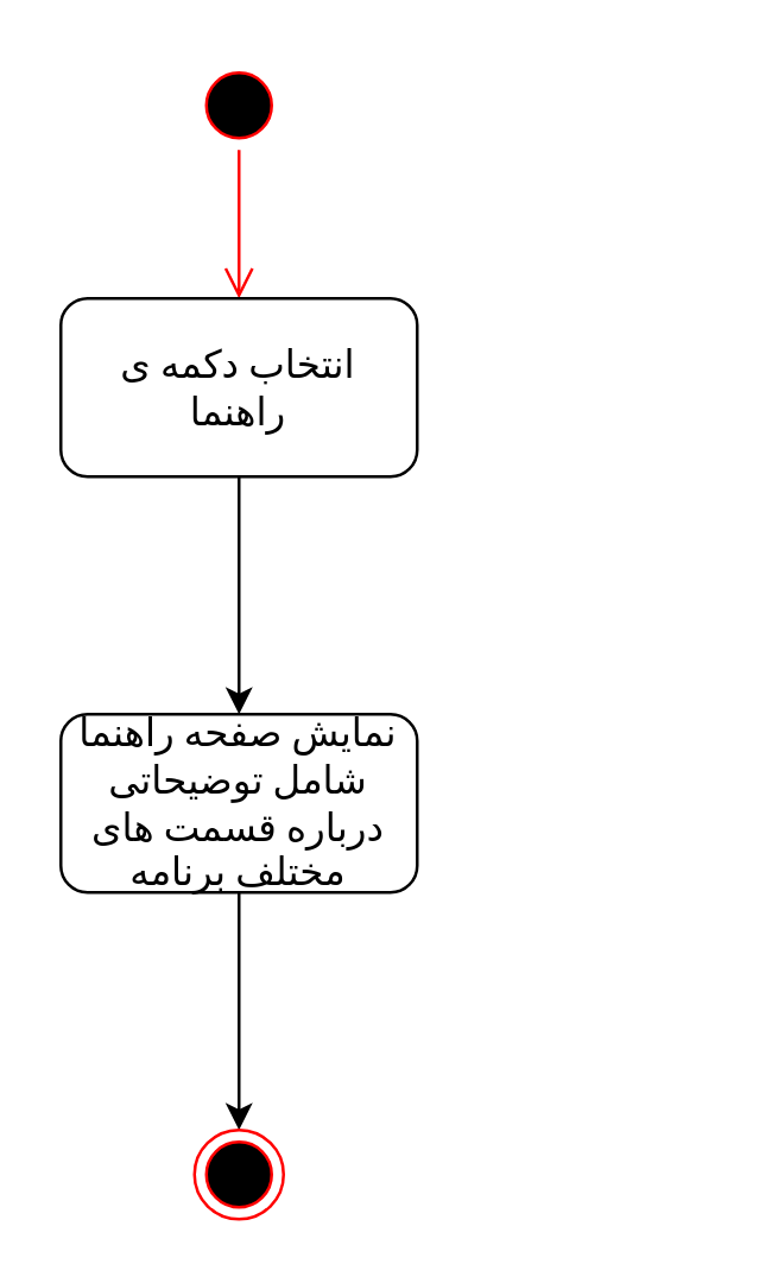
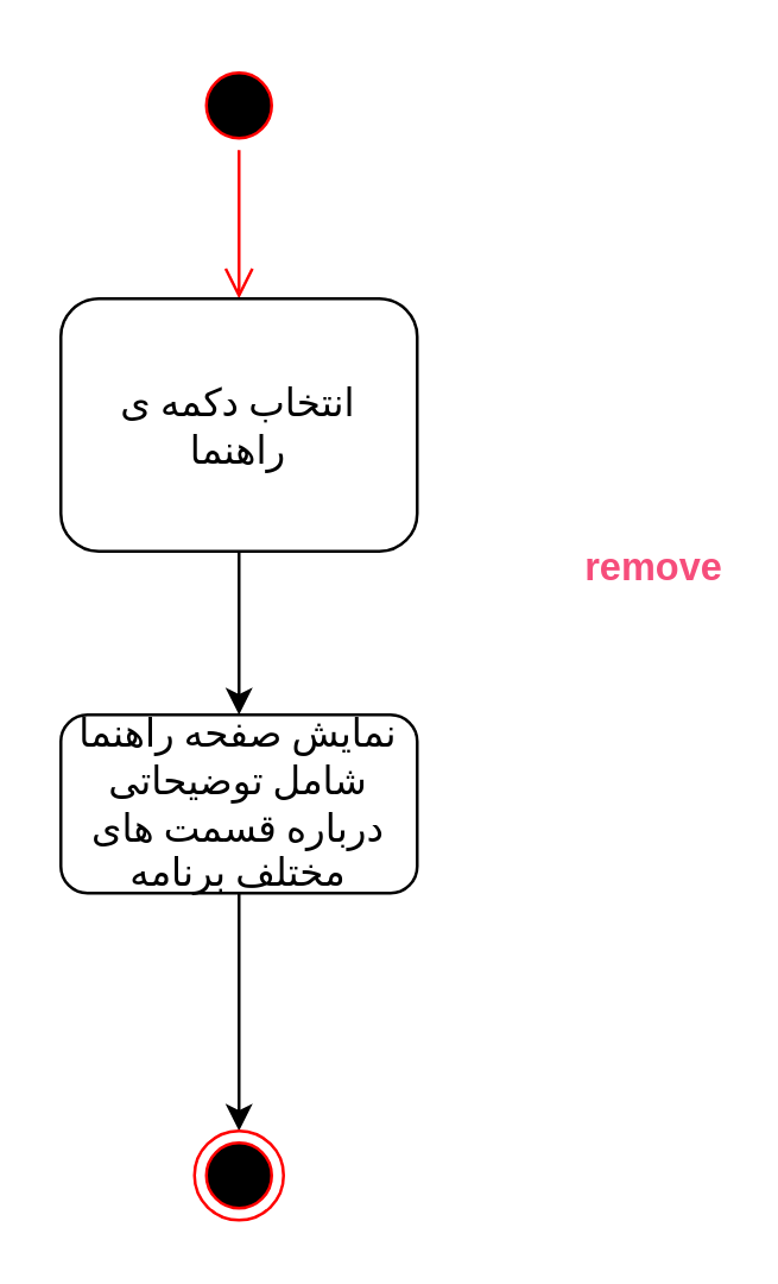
- <mxCell id="5" value="&lt;div style=&quot;font-size: 13px&quot;&gt;&lt;font face=&quot;B Zar&quot; style=&quot;font-size: 13px&quot;&gt;انتخاب دکمه ی &lt;br&gt;&lt;/font&gt;&lt;/div&gt;&lt;div style=&quot;font-size: 13px&quot;&gt;&lt;font face=&quot;B Zar&quot; style=&quot;font-size: 13px&quot;&gt;راهنما&lt;/font&gt;&lt;br&gt;&lt;/div&gt;" style="rounded=1;whiteSpace=wrap;html=1;" parent="1" vertex="1"><mxGeometry x="20" y="100" width="120" height="60" as="geometry" /></mxCell>
+ <mxCell id="5" value="&lt;div style=&quot;font-size: 13px&quot;&gt;&lt;font face=&quot;B Zar&quot; style=&quot;font-size: 13px&quot;&gt;انتخاب دکمه ی &lt;br&gt;&lt;/font&gt;&lt;/div&gt;&lt;div style=&quot;font-size: 13px&quot;&gt;&lt;font face=&quot;B Zar&quot; style=&quot;font-size: 13px&quot;&gt;راهنما&lt;/font&gt;&lt;br&gt;&lt;/div&gt;" style="rounded=1;whiteSpace=wrap;html=1;" parent="1" vertex="1"><mxGeometry x="20" y="100" width="120" height="85" as="geometry" /></mxCell>
+ <mxCell id="9" value="&lt;font color=&quot;#f64d7b&quot; size=&quot;1&quot;&gt;&lt;b style=&quot;font-size: 13px&quot;&gt;remove&lt;/b&gt;&lt;/font&gt;" style="text;html=1;strokeColor=none;fillColor=none;align=center;verticalAlign=middle;whiteSpace=wrap;rounded=0;" vertex="1" parent="1"><mxGeometry x="200" y="180" width="40" height="20" as="geometry" /></mxCell>
